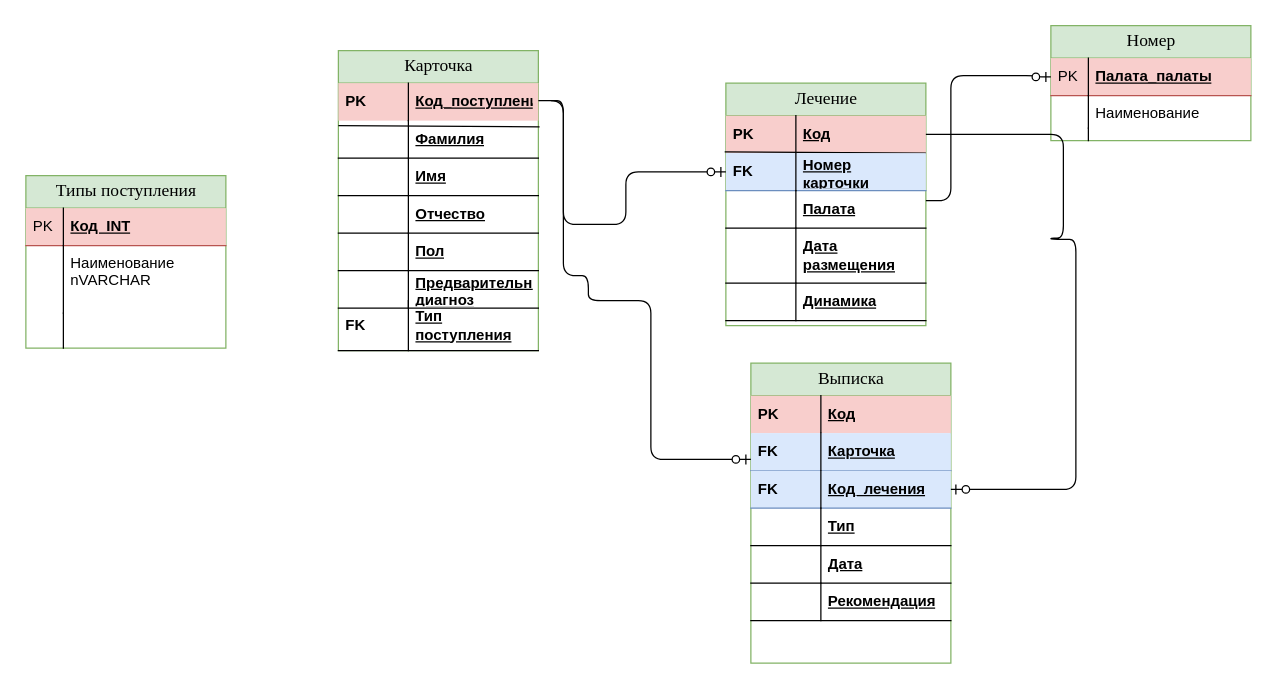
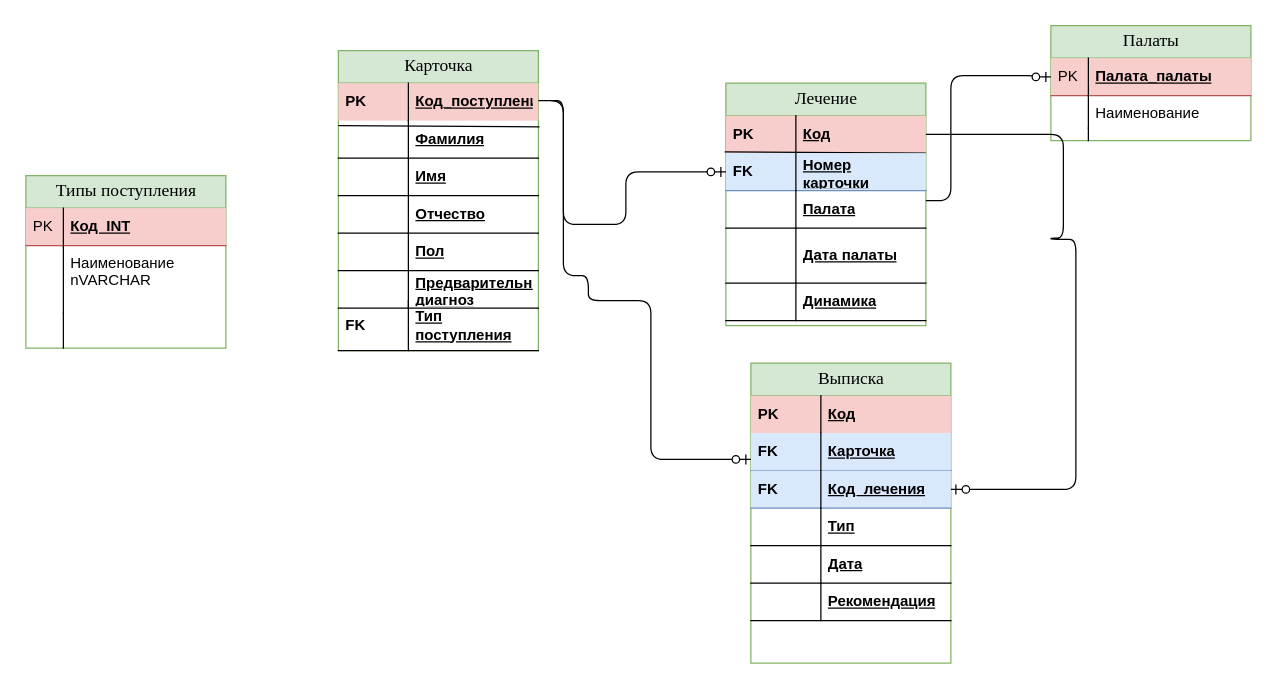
- <mxCell id="51" value="Номер" style="swimlane;html=1;fontStyle=0;childLayout=stackLayout;horizontal=1;startSize=26;fillColor=#d5e8d4;horizontalStack=0;resizeParent=1;resizeLast=0;collapsible=1;marginBottom=0;swimlaneFillColor=#ffffff;align=center;rounded=0;shadow=0;comic=0;labelBackgroundColor=none;strokeWidth=1;fontFamily=Verdana;fontSize=14;strokeColor=#82b366;" vertex="1" parent="1"><mxGeometry x="840" y="20" width="160" height="92" as="geometry" /></mxCell>
+ <mxCell id="51" value="Палаты" style="swimlane;html=1;fontStyle=0;childLayout=stackLayout;horizontal=1;startSize=26;fillColor=#d5e8d4;horizontalStack=0;resizeParent=1;resizeLast=0;collapsible=1;marginBottom=0;swimlaneFillColor=#ffffff;align=center;rounded=0;shadow=0;comic=0;labelBackgroundColor=none;strokeWidth=1;fontFamily=Verdana;fontSize=14;strokeColor=#82b366;" vertex="1" parent="1"><mxGeometry x="840" y="20" width="160" height="92" as="geometry" /></mxCell>
- <mxCell id="33" value="Дата размещения" style="shape=partialRectangle;top=0;left=0;right=0;bottom=1;html=1;align=left;verticalAlign=middle;fillColor=none;spacingLeft=60;spacingRight=4;whiteSpace=wrap;overflow=hidden;rotatable=0;points=[[0,0.5],[1,0.5]];portConstraint=eastwest;dropTarget=0;fontStyle=5;" vertex="1" parent="25"><mxGeometry y="116" width="160" height="44" as="geometry" /></mxCell>
+ <mxCell id="33" value="Дата палаты" style="shape=partialRectangle;top=0;left=0;right=0;bottom=1;html=1;align=left;verticalAlign=middle;fillColor=none;spacingLeft=60;spacingRight=4;whiteSpace=wrap;overflow=hidden;rotatable=0;points=[[0,0.5],[1,0.5]];portConstraint=eastwest;dropTarget=0;fontStyle=5;" vertex="1" parent="25"><mxGeometry y="116" width="160" height="44" as="geometry" /></mxCell>
